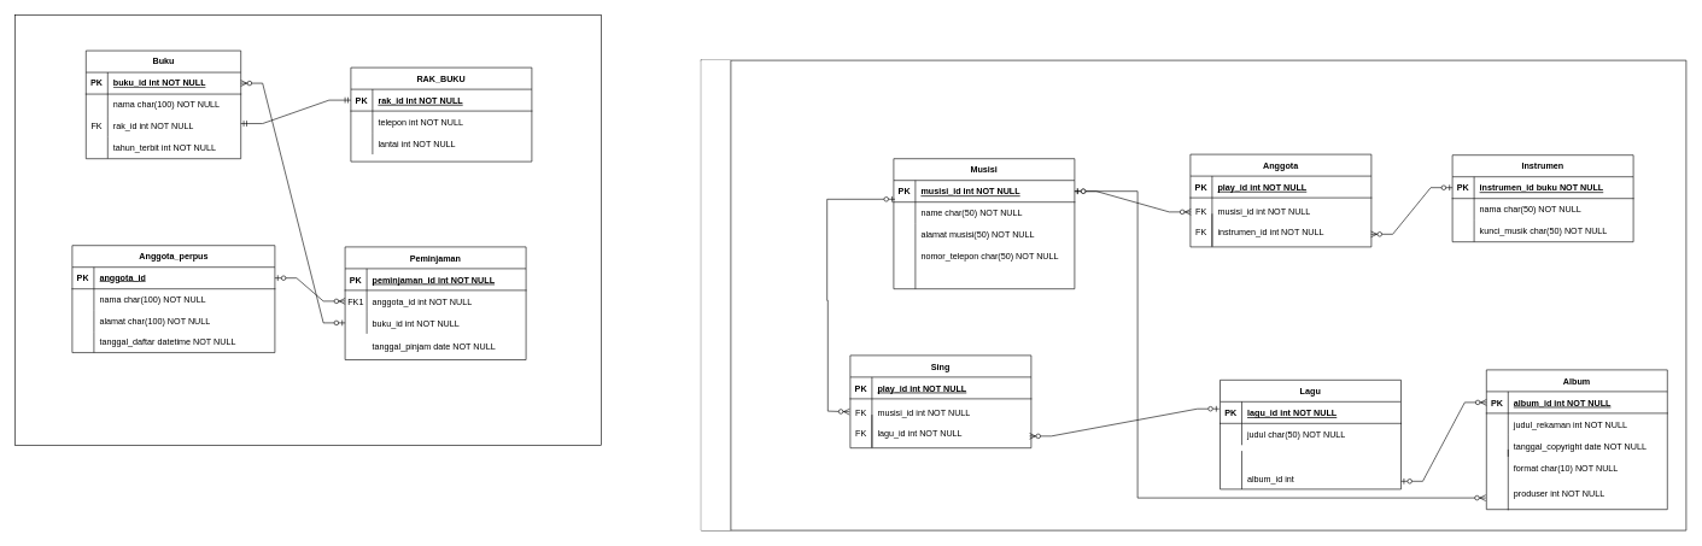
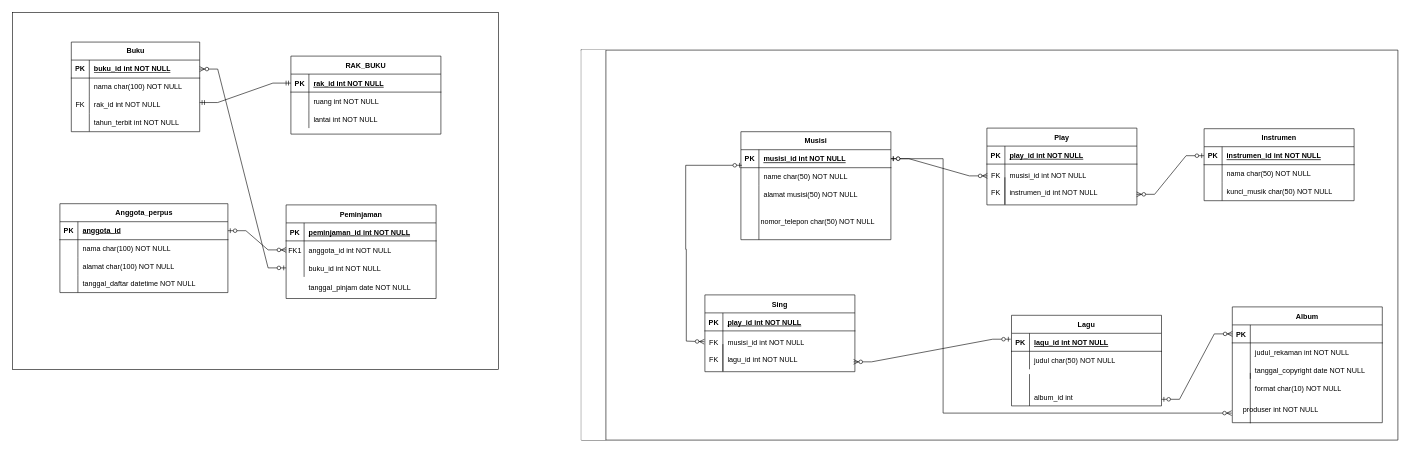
- <mxCell id="47" value="telepon int NOT NULL" style="shape=partialRectangle;overflow=hidden;connectable=0;fillColor=none;top=0;left=0;bottom=0;right=0;align=left;spacingLeft=6;" parent="45" vertex="1"><mxGeometry x="30" width="220" height="30" as="geometry"><mxRectangle width="220" height="30" as="alternateBounds" /></mxGeometry></mxCell>
+ <mxCell id="47" value="ruang int NOT NULL" style="shape=partialRectangle;overflow=hidden;connectable=0;fillColor=none;top=0;left=0;bottom=0;right=0;align=left;spacingLeft=6;" parent="45" vertex="1"><mxGeometry x="30" width="220" height="30" as="geometry"><mxRectangle width="220" height="30" as="alternateBounds" /></mxGeometry></mxCell>
- <mxCell id="96" value="Anggota" style="shape=table;startSize=30;container=1;collapsible=1;childLayout=tableLayout;fixedRows=1;rowLines=0;fontStyle=1;align=center;resizeLast=1;" vertex="1" parent="1"><mxGeometry x="1644" y="213" width="250" height="128" as="geometry"><mxRectangle x="1516" y="65" width="58" height="30" as="alternateBounds" /></mxGeometry></mxCell>
+ <mxCell id="96" value="Play" style="shape=table;startSize=30;container=1;collapsible=1;childLayout=tableLayout;fixedRows=1;rowLines=0;fontStyle=1;align=center;resizeLast=1;" vertex="1" parent="1"><mxGeometry x="1644" y="213" width="250" height="128" as="geometry"><mxRectangle x="1516" y="65" width="58" height="30" as="alternateBounds" /></mxGeometry></mxCell>
- <mxCell id="64" value="instrumen_id buku NOT NULL " style="shape=partialRectangle;overflow=hidden;connectable=0;fillColor=none;top=0;left=0;bottom=0;right=0;align=left;spacingLeft=6;fontStyle=5;" vertex="1" parent="62"><mxGeometry x="30" width="220" height="30" as="geometry"><mxRectangle width="220" height="30" as="alternateBounds" /></mxGeometry></mxCell>
+ <mxCell id="64" value="instrumen_id int NOT NULL " style="shape=partialRectangle;overflow=hidden;connectable=0;fillColor=none;top=0;left=0;bottom=0;right=0;align=left;spacingLeft=6;fontStyle=5;" vertex="1" parent="62"><mxGeometry x="30" width="220" height="30" as="geometry"><mxRectangle width="220" height="30" as="alternateBounds" /></mxGeometry></mxCell>
- <mxCell id="79" value="nomor_telepon char(50) NOT NULL" style="shape=partialRectangle;overflow=hidden;connectable=0;fillColor=none;top=0;left=0;bottom=0;right=0;align=left;spacingLeft=6;" vertex="1" parent="1"><mxGeometry x="1264" y="339" width="220" height="30" as="geometry"><mxRectangle width="220" height="30" as="alternateBounds" /></mxGeometry></mxCell>
+ <mxCell id="79" value="nomor_telepon char(50) NOT NULL" style="shape=partialRectangle;overflow=hidden;connectable=0;fillColor=none;top=0;left=0;bottom=0;right=0;align=left;spacingLeft=6;" vertex="1" parent="1"><mxGeometry x="1259" y="354" width="220" height="30" as="geometry"><mxRectangle width="220" height="30" as="alternateBounds" /></mxGeometry></mxCell>
- <mxCell id="17" value="album_id int NOT NULL " style="shape=partialRectangle;overflow=hidden;connectable=0;fillColor=none;top=0;left=0;bottom=0;right=0;align=left;spacingLeft=6;fontStyle=5;" vertex="1" parent="15"><mxGeometry x="30" width="220" height="30" as="geometry"><mxRectangle width="220" height="30" as="alternateBounds" /></mxGeometry></mxCell>
- <mxCell id="36" value="produser int NOT NULL" style="shape=partialRectangle;overflow=hidden;connectable=0;fillColor=none;top=0;left=0;bottom=0;right=0;align=left;spacingLeft=6;" vertex="1" parent="5"><mxGeometry x="1074" y="584" width="220" height="30" as="geometry"><mxRectangle width="220" height="30" as="alternateBounds" /></mxGeometry></mxCell>
+ <mxCell id="36" value="produser int NOT NULL" style="shape=partialRectangle;overflow=hidden;connectable=0;fillColor=none;top=0;left=0;bottom=0;right=0;align=left;spacingLeft=6;" vertex="1" parent="5"><mxGeometry x="1054" y="584" width="220" height="30" as="geometry"><mxRectangle width="220" height="30" as="alternateBounds" /></mxGeometry></mxCell>
